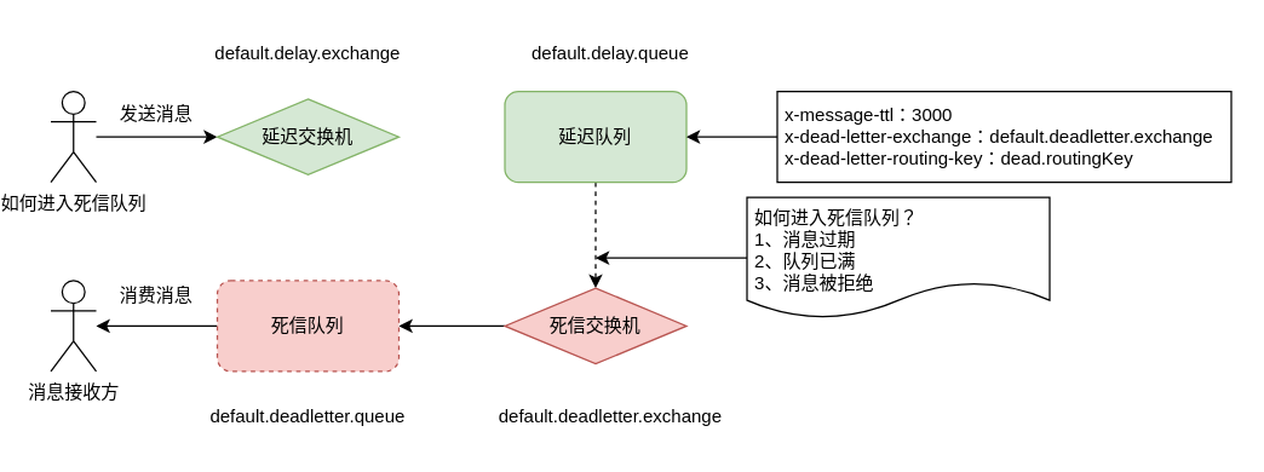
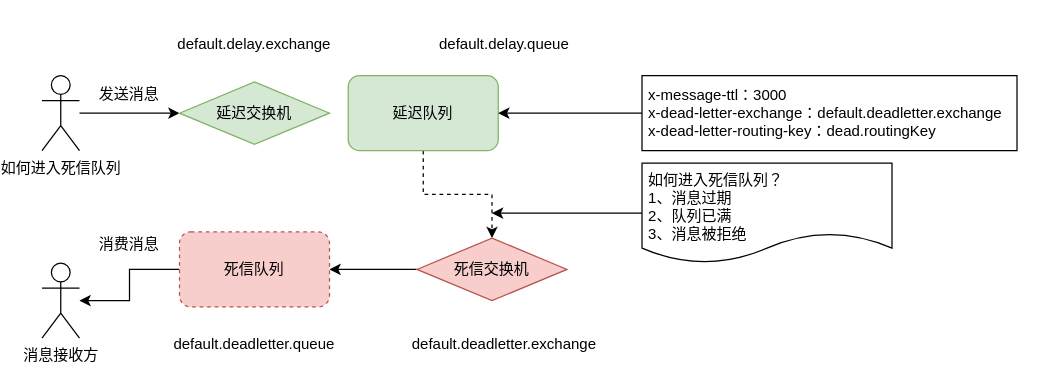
- <mxCell id="7" value="延迟队列" style="rounded=1;whiteSpace=wrap;html=1;fillColor=#d5e8d4;strokeColor=#82b366;" vertex="1" parent="1"><mxGeometry x="320" y="60" width="120" height="60" as="geometry" /></mxCell>
+ <mxCell id="7" value="延迟队列" style="rounded=1;whiteSpace=wrap;html=1;fillColor=#d5e8d4;strokeColor=#82b366;" vertex="1" parent="1"><mxGeometry x="265" y="60" width="120" height="60" as="geometry" /></mxCell>
- <mxCell id="19" value="&lt;div&gt;&lt;span&gt;&lt;br&gt;&lt;/span&gt;&lt;/div&gt;&lt;div&gt;&lt;span&gt;&amp;nbsp;如何进入死信队列？&lt;/span&gt;&lt;/div&gt;&lt;div&gt;&lt;span&gt;&amp;nbsp;1、消息过期&lt;/span&gt;&lt;/div&gt;&lt;div&gt;&lt;span&gt;&amp;nbsp;2、队列已满&lt;/span&gt;&lt;/div&gt;&lt;div&gt;&lt;span&gt;&amp;nbsp;3、消息被拒绝&lt;/span&gt;&lt;/div&gt;" style="shape=document;whiteSpace=wrap;html=1;boundedLbl=1;align=left;" vertex="1" parent="1"><mxGeometry x="480" y="130" width="200" height="80" as="geometry" /></mxCell>
+ <mxCell id="19" value="&lt;div&gt;&lt;span&gt;&lt;br&gt;&lt;/span&gt;&lt;/div&gt;&lt;div&gt;&lt;span&gt;&amp;nbsp;如何进入死信队列？&lt;/span&gt;&lt;/div&gt;&lt;div&gt;&lt;span&gt;&amp;nbsp;1、消息过期&lt;/span&gt;&lt;/div&gt;&lt;div&gt;&lt;span&gt;&amp;nbsp;2、队列已满&lt;/span&gt;&lt;/div&gt;&lt;div&gt;&lt;span&gt;&amp;nbsp;3、消息被拒绝&lt;/span&gt;&lt;/div&gt;" style="shape=document;whiteSpace=wrap;html=1;boundedLbl=1;align=left;" vertex="1" parent="1"><mxGeometry x="500" y="130" width="200" height="80" as="geometry" /></mxCell>
- <mxCell id="12" value="消息接收方" style="shape=umlActor;verticalLabelPosition=bottom;verticalAlign=top;html=1;outlineConnect=0;" vertex="1" parent="1"><mxGeometry x="20" y="185" width="30" height="60" as="geometry" /></mxCell>
+ <mxCell id="12" value="消息接收方" style="shape=umlActor;verticalLabelPosition=bottom;verticalAlign=top;html=1;outlineConnect=0;" vertex="1" parent="1"><mxGeometry x="20" y="210" width="30" height="60" as="geometry" /></mxCell>
